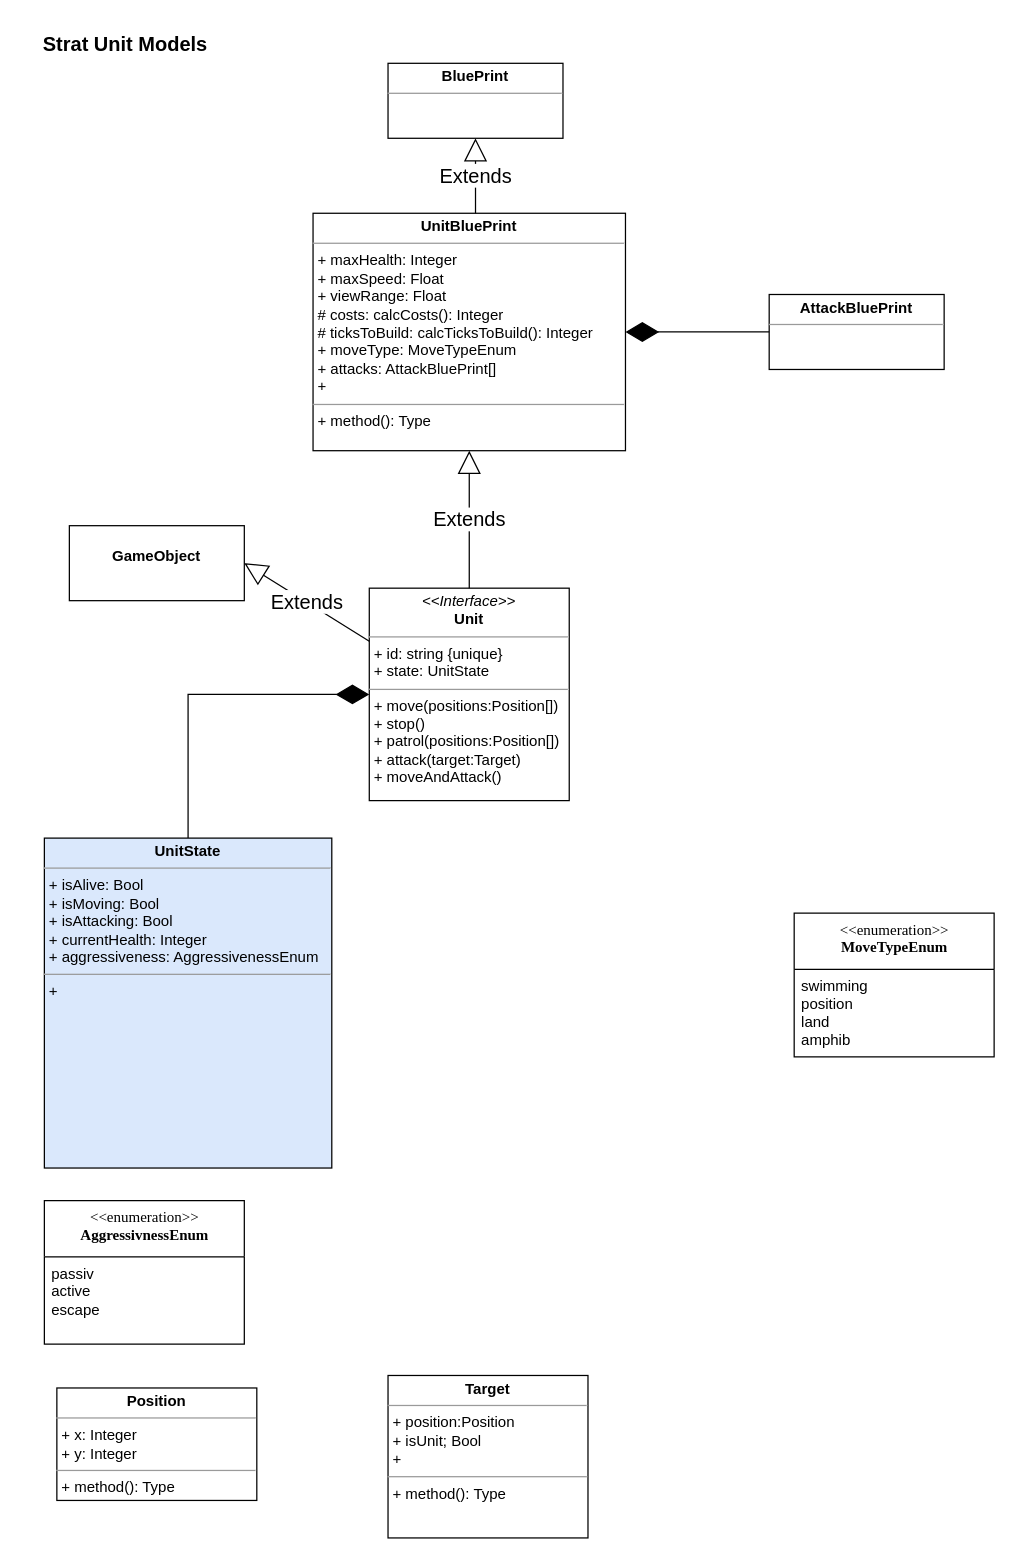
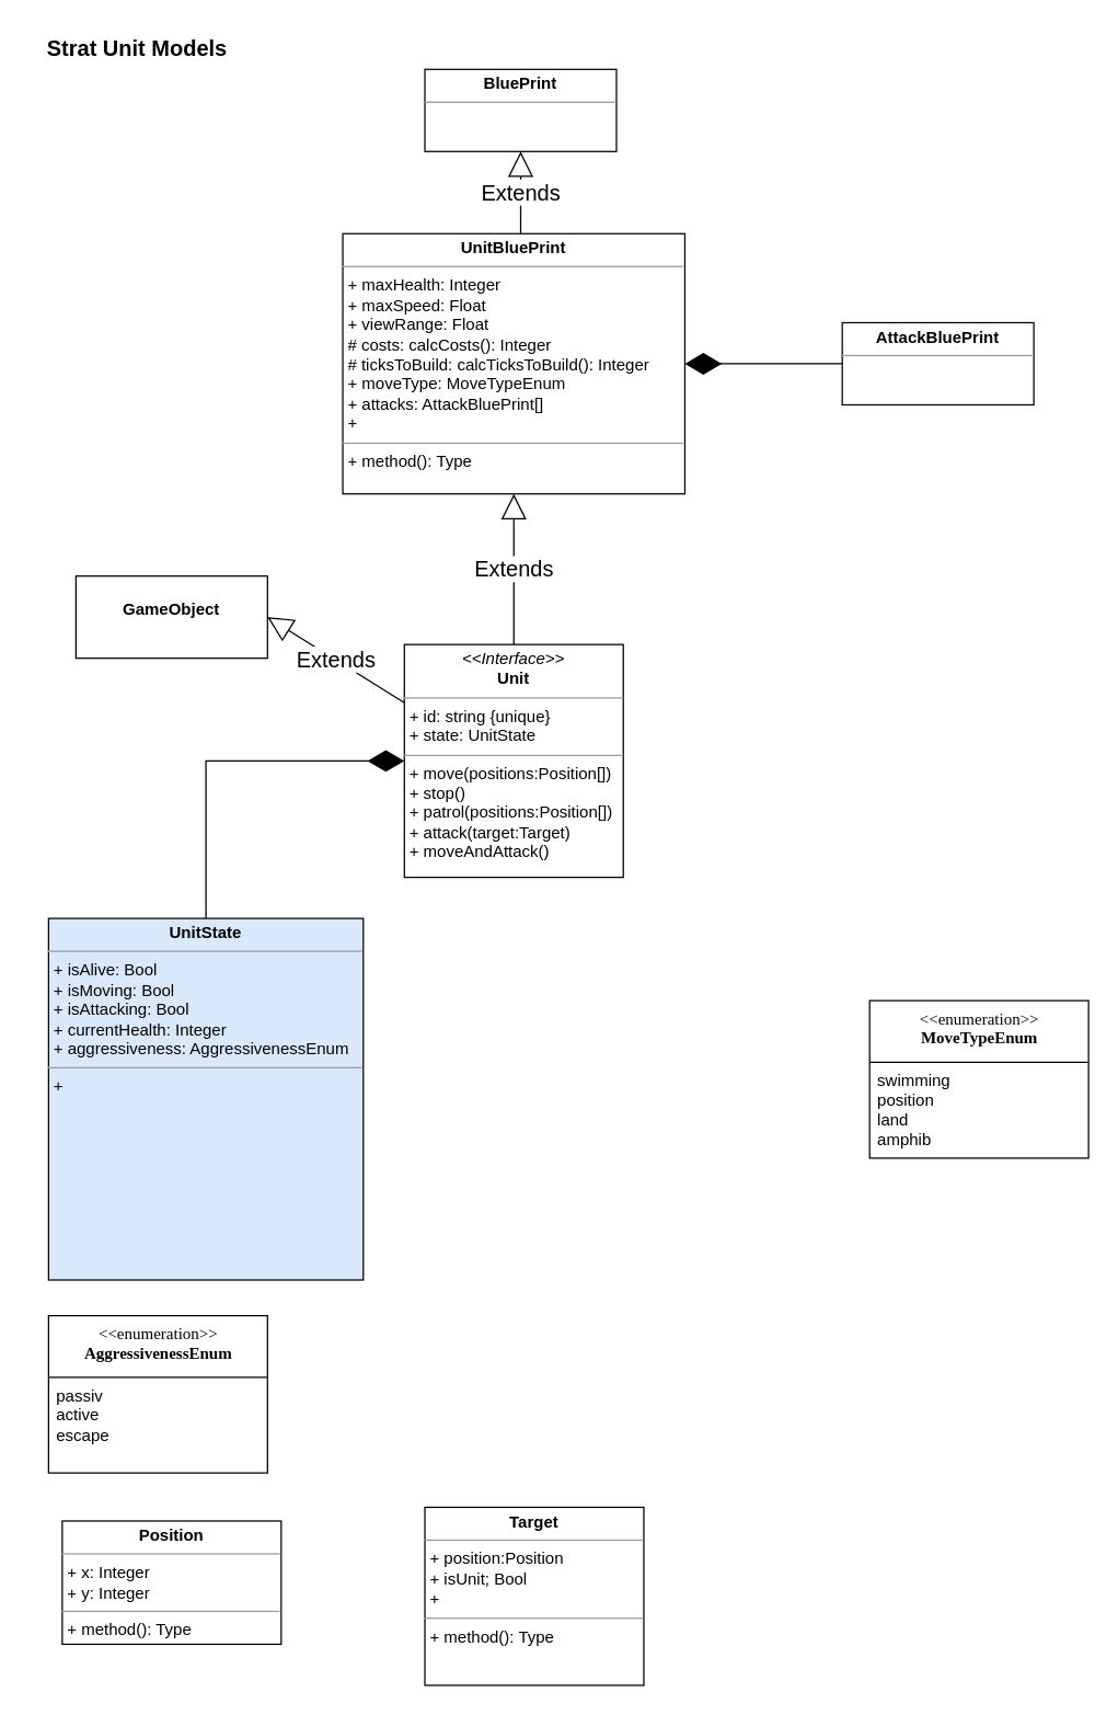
- <mxCell id="8" value="&lt;span style=&quot;font-weight: normal&quot;&gt;&amp;lt;&amp;lt;enumeration&amp;gt;&amp;gt;&lt;/span&gt;&lt;br&gt;AggressivnessEnum" style="swimlane;html=1;fontStyle=1;align=center;verticalAlign=top;childLayout=stackLayout;horizontal=1;startSize=45;horizontalStack=0;resizeParent=1;resizeLast=0;collapsible=1;marginBottom=0;swimlaneFillColor=#ffffff;rounded=0;shadow=0;comic=0;labelBackgroundColor=none;strokeWidth=1;fillColor=none;fontFamily=Verdana;fontSize=12" parent="1" vertex="1"><mxGeometry x="35" y="960" width="160" height="115" as="geometry" /></mxCell>
+ <mxCell id="8" value="&lt;span style=&quot;font-weight: normal&quot;&gt;&amp;lt;&amp;lt;enumeration&amp;gt;&amp;gt;&lt;/span&gt;&lt;br&gt;AggressivenessEnum" style="swimlane;html=1;fontStyle=1;align=center;verticalAlign=top;childLayout=stackLayout;horizontal=1;startSize=45;horizontalStack=0;resizeParent=1;resizeLast=0;collapsible=1;marginBottom=0;swimlaneFillColor=#ffffff;rounded=0;shadow=0;comic=0;labelBackgroundColor=none;strokeWidth=1;fillColor=none;fontFamily=Verdana;fontSize=12" parent="1" vertex="1"><mxGeometry x="35" y="960" width="160" height="115" as="geometry" /></mxCell>
